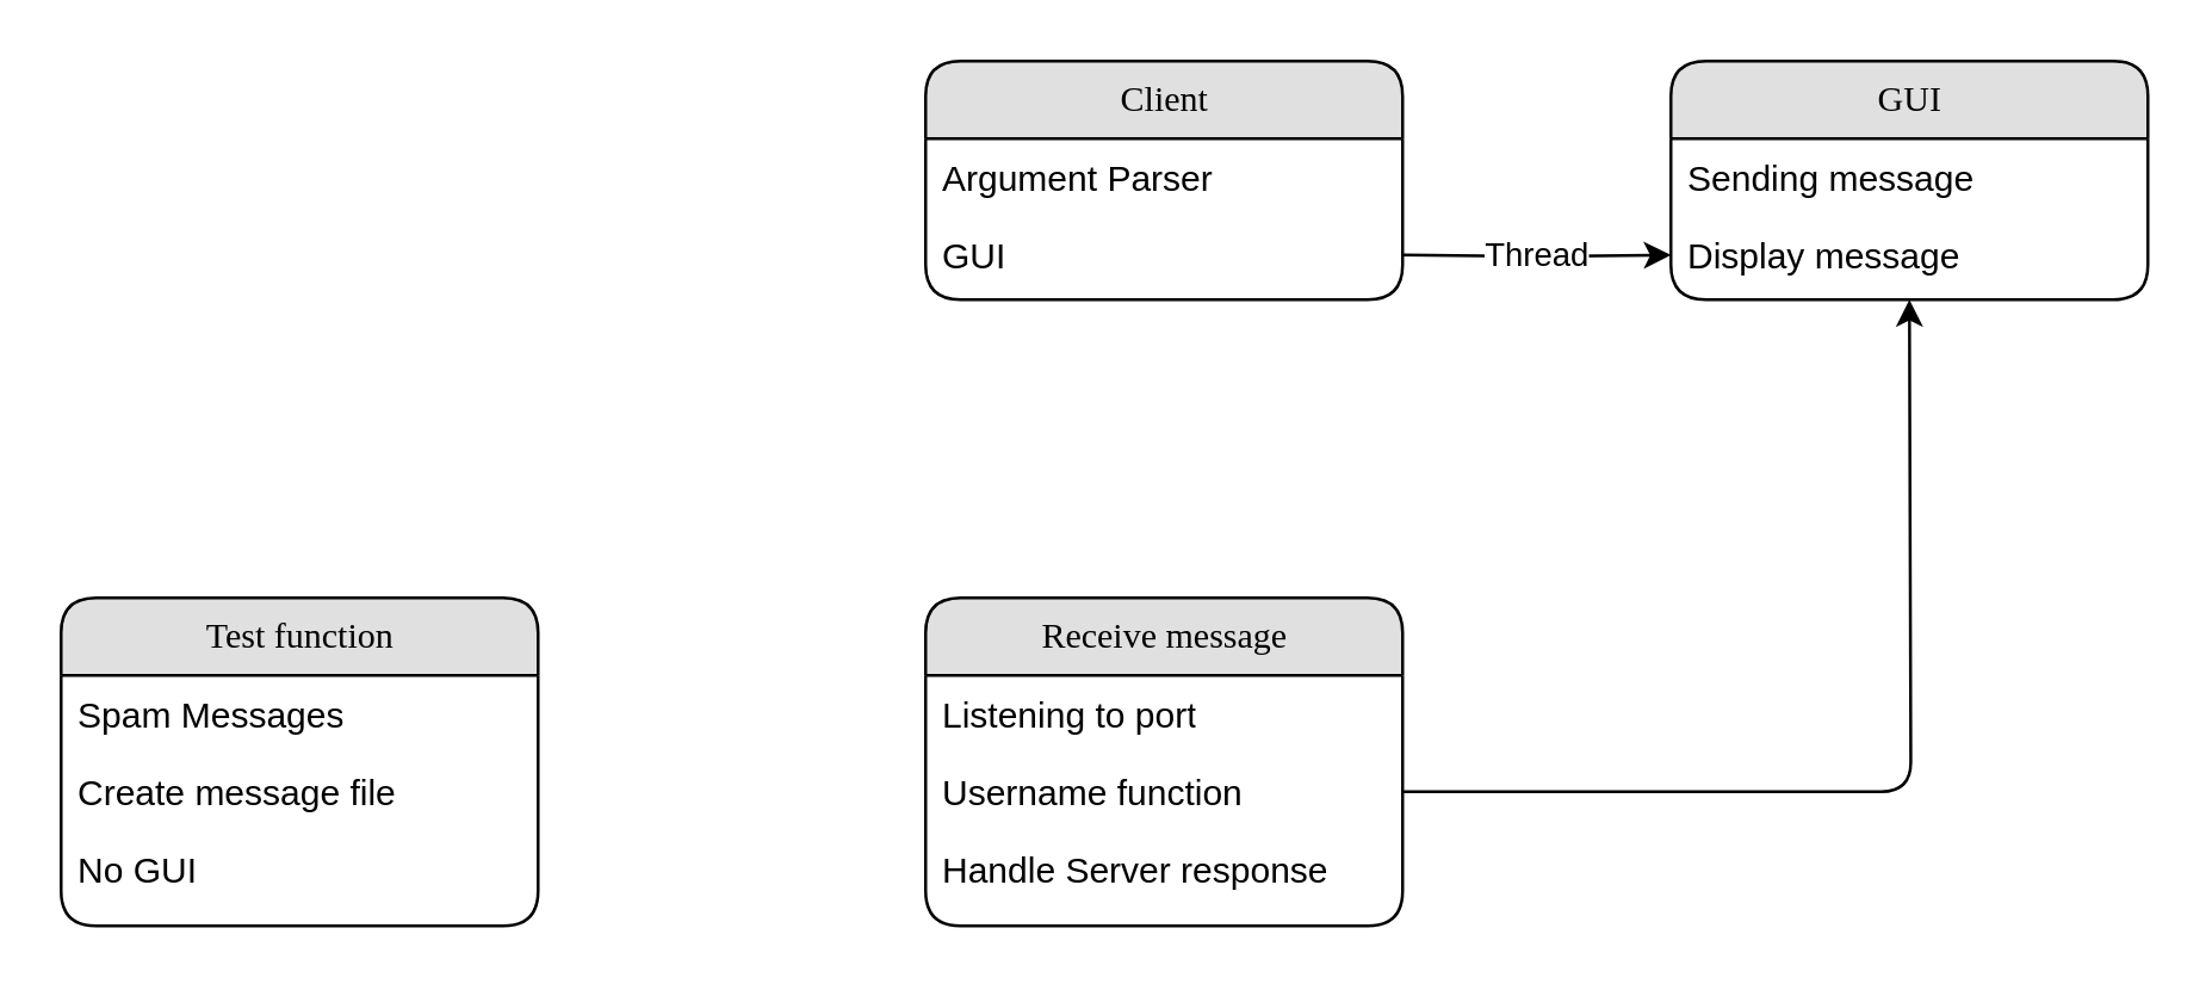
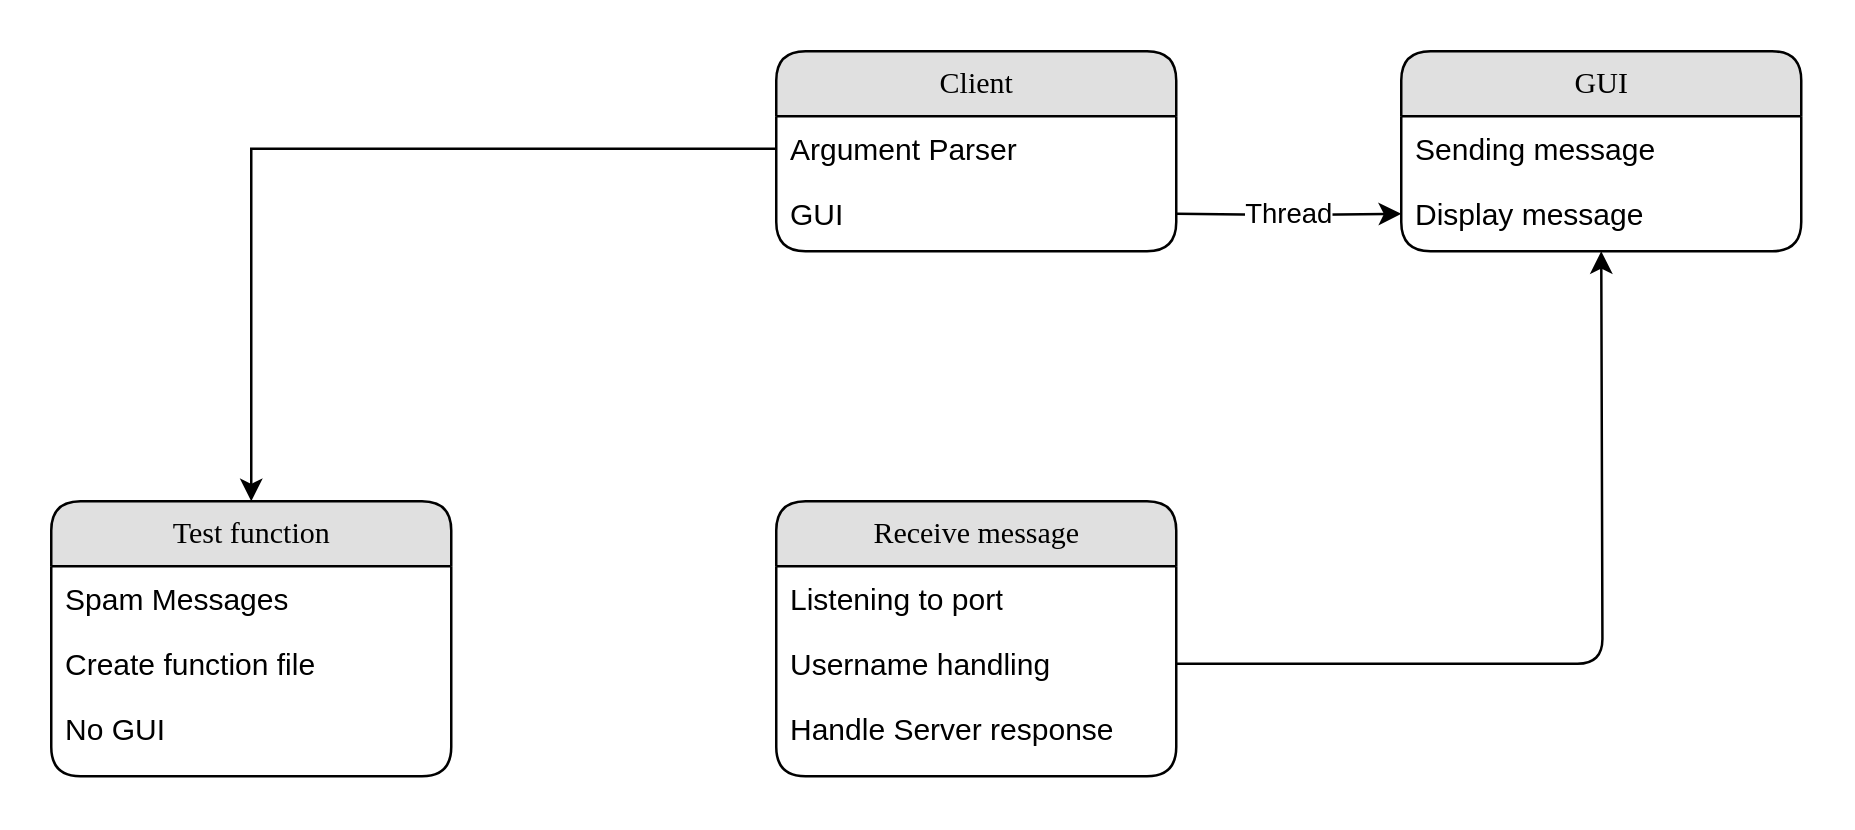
+ <mxCell id="18" style="edgeStyle=orthogonalEdgeStyle;rounded=0;orthogonalLoop=1;jettySize=auto;html=1;exitX=0;exitY=0.5;exitDx=0;exitDy=0;entryX=0.5;entryY=0;entryDx=0;entryDy=0;" edge="1" parent="1" source="3" target="14"><mxGeometry relative="1" as="geometry" /></mxCell>
- <mxCell id="16" value="Create message file" style="text;html=1;strokeColor=none;fillColor=none;spacingLeft=4;spacingRight=4;whiteSpace=wrap;overflow=hidden;rotatable=0;points=[[0,0.5],[1,0.5]];portConstraint=eastwest;" vertex="1" parent="14"><mxGeometry y="52" width="160" height="26" as="geometry" /></mxCell>
+ <mxCell id="16" value="Create function file" style="text;html=1;strokeColor=none;fillColor=none;spacingLeft=4;spacingRight=4;whiteSpace=wrap;overflow=hidden;rotatable=0;points=[[0,0.5],[1,0.5]];portConstraint=eastwest;" vertex="1" parent="14"><mxGeometry y="52" width="160" height="26" as="geometry" /></mxCell>
- <mxCell id="11" value="Username function" style="text;html=1;strokeColor=none;fillColor=none;spacingLeft=4;spacingRight=4;whiteSpace=wrap;overflow=hidden;rotatable=0;points=[[0,0.5],[1,0.5]];portConstraint=eastwest;" parent="9" vertex="1"><mxGeometry y="52" width="160" height="26" as="geometry" /></mxCell>
+ <mxCell id="11" value="Username handling" style="text;html=1;strokeColor=none;fillColor=none;spacingLeft=4;spacingRight=4;whiteSpace=wrap;overflow=hidden;rotatable=0;points=[[0,0.5],[1,0.5]];portConstraint=eastwest;" parent="9" vertex="1"><mxGeometry y="52" width="160" height="26" as="geometry" /></mxCell>
